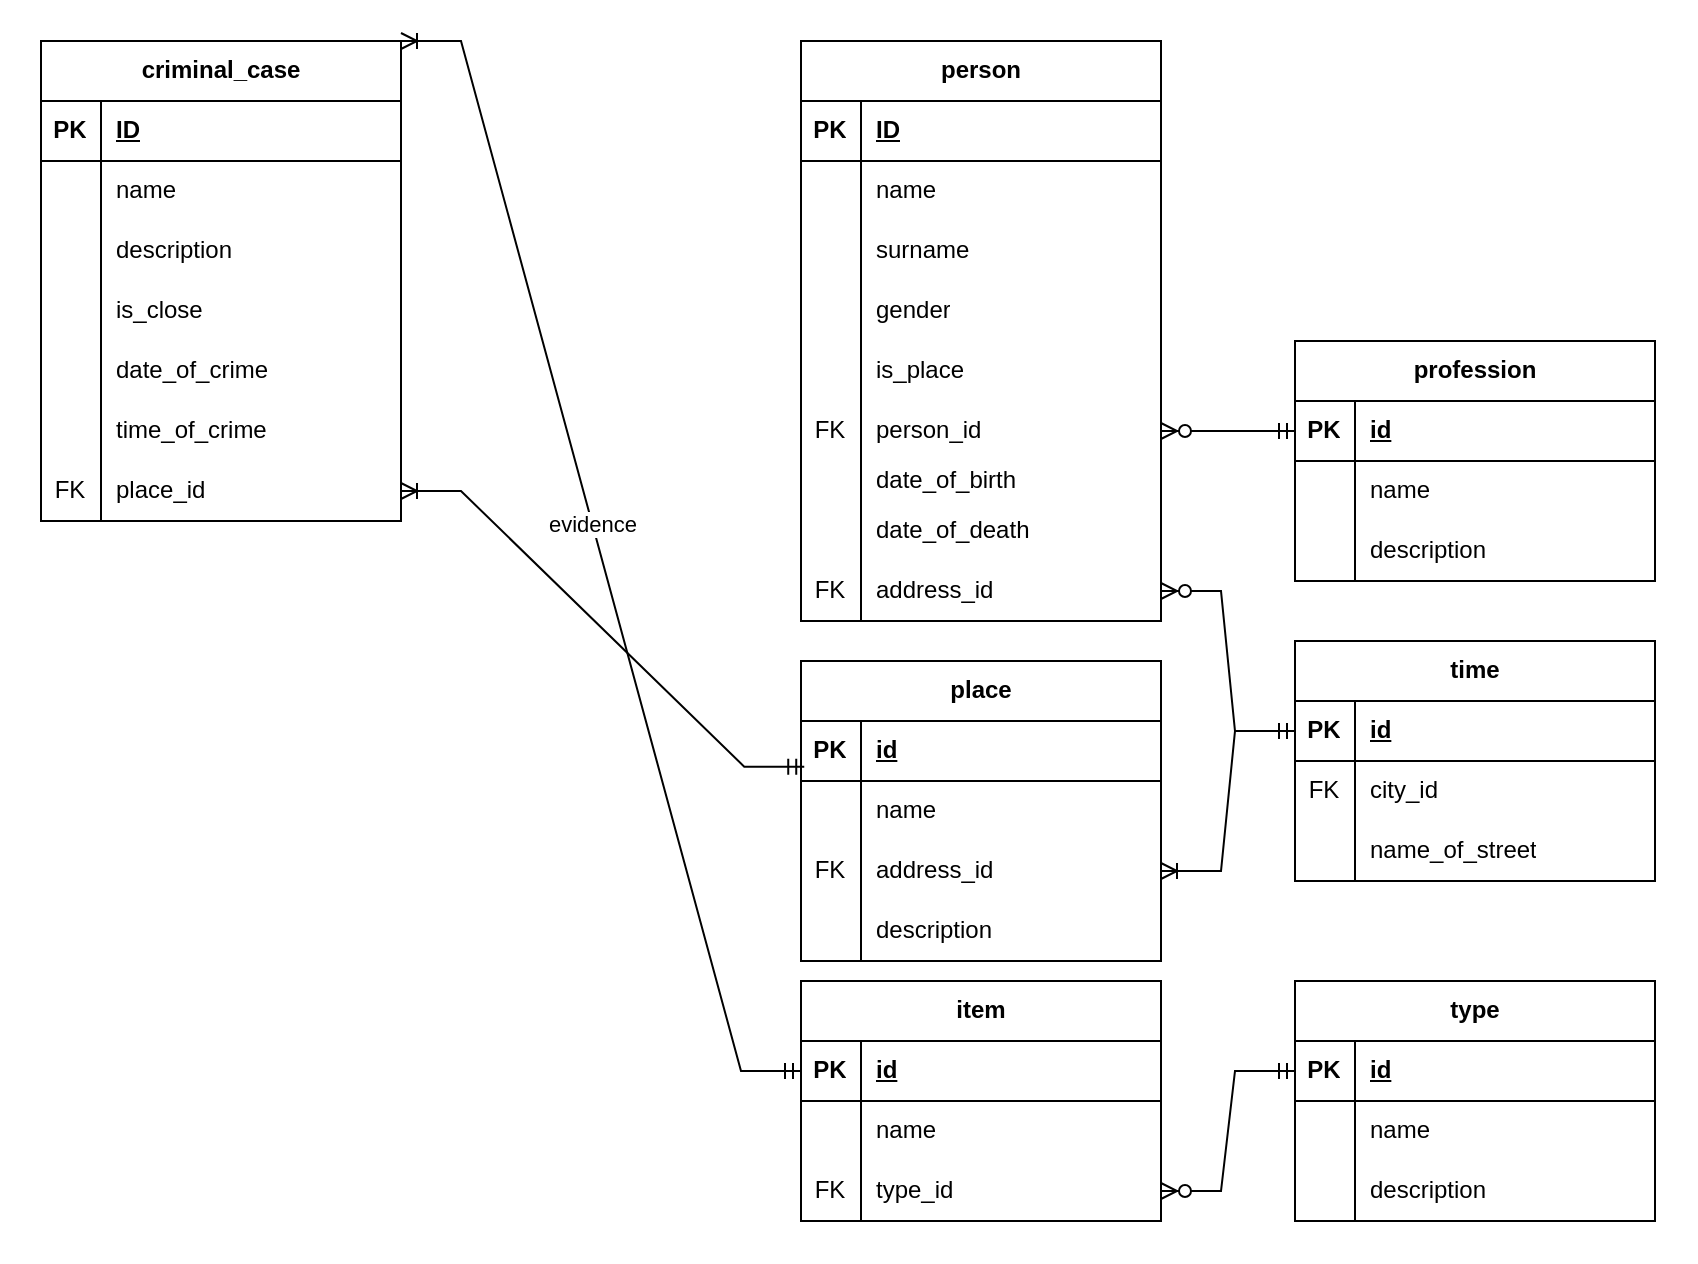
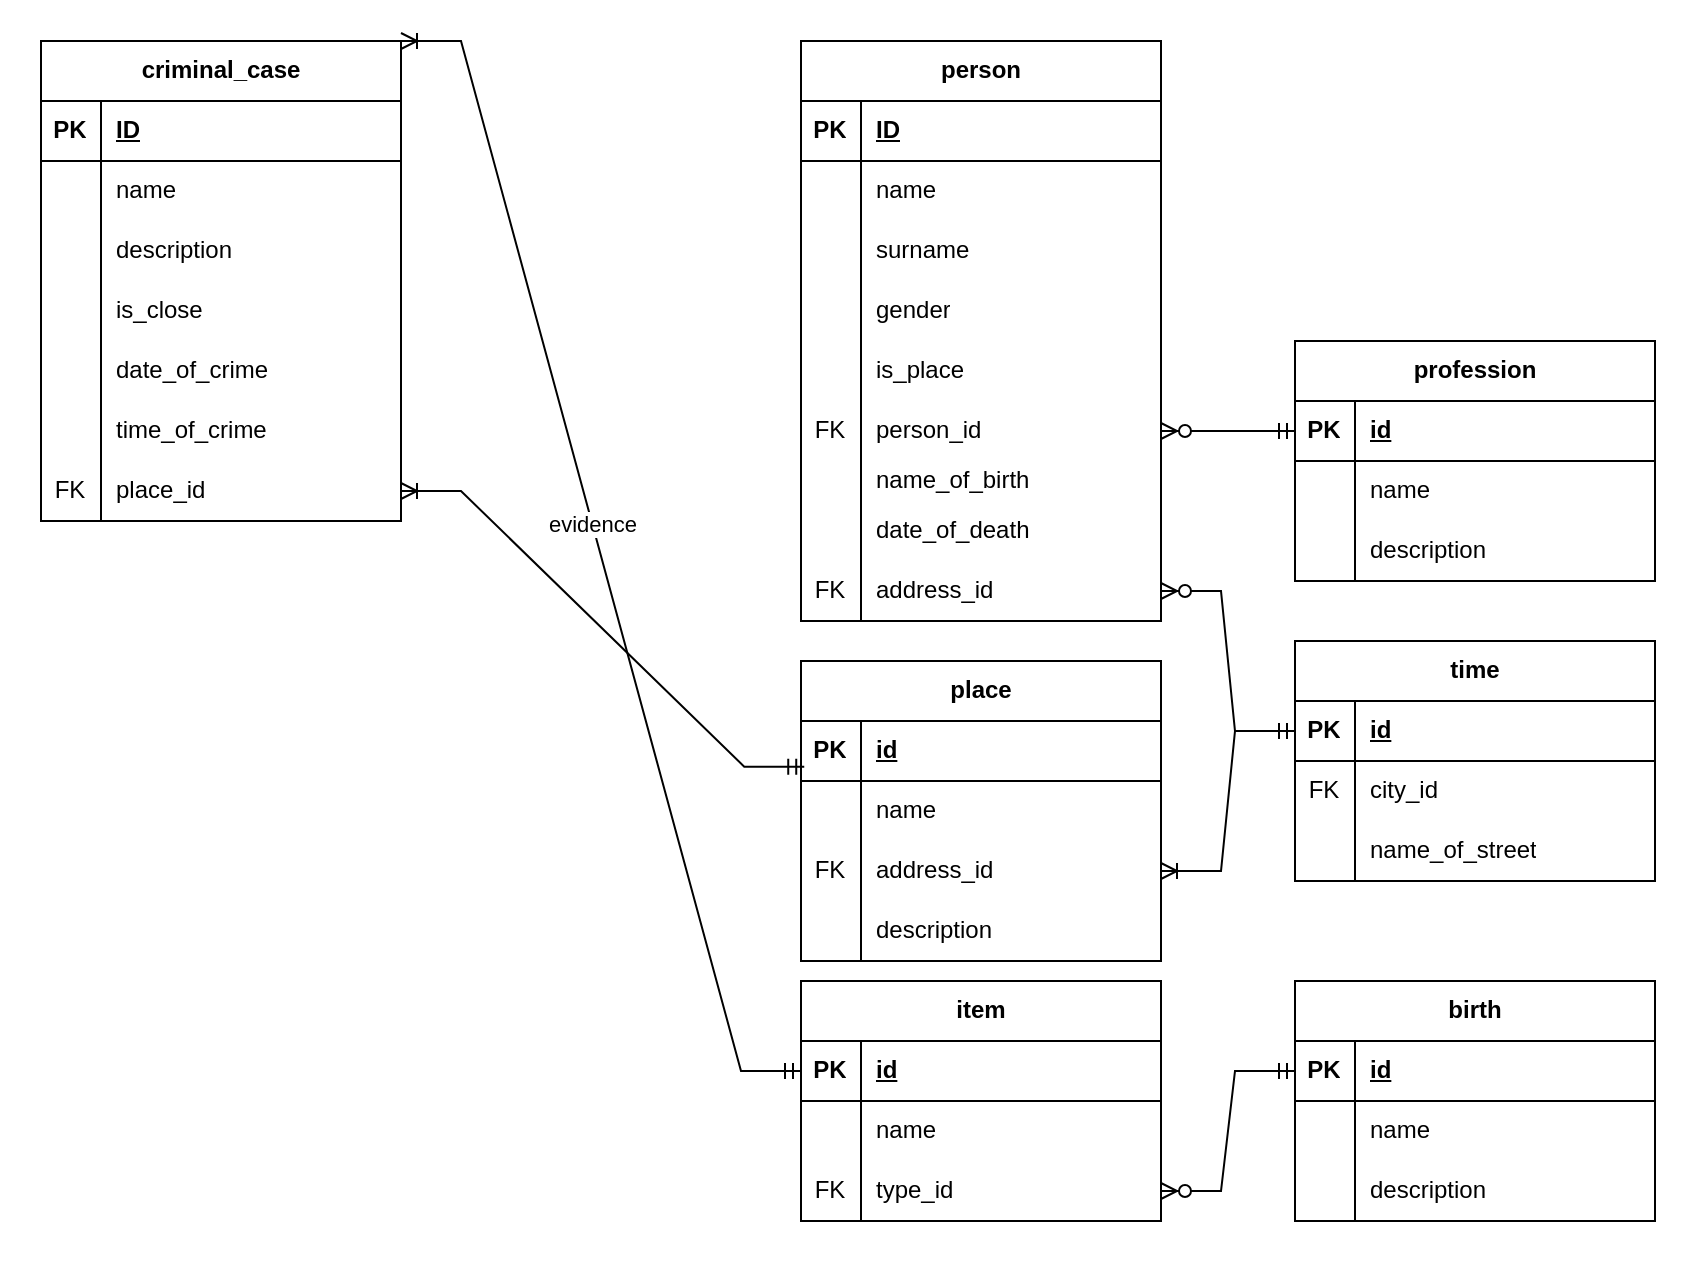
- <mxCell id="28" value="date_of_birth" style="shape=partialRectangle;connectable=0;fillColor=none;top=0;left=0;bottom=0;right=0;align=left;spacingLeft=6;overflow=hidden;whiteSpace=wrap;html=1;" parent="26" vertex="1"><mxGeometry x="30" width="150" height="20" as="geometry"><mxRectangle width="150" height="20" as="alternateBounds" /></mxGeometry></mxCell>
+ <mxCell id="28" value="name_of_birth" style="shape=partialRectangle;connectable=0;fillColor=none;top=0;left=0;bottom=0;right=0;align=left;spacingLeft=6;overflow=hidden;whiteSpace=wrap;html=1;" parent="26" vertex="1"><mxGeometry x="30" width="150" height="20" as="geometry"><mxRectangle width="150" height="20" as="alternateBounds" /></mxGeometry></mxCell>
- <mxCell id="55" value="type" style="shape=table;startSize=30;container=1;collapsible=1;childLayout=tableLayout;fixedRows=1;rowLines=0;fontStyle=1;align=center;resizeLast=1;html=1;" parent="1" vertex="1"><mxGeometry x="647" y="490" width="180" height="120" as="geometry" /></mxCell>
+ <mxCell id="55" value="birth" style="shape=table;startSize=30;container=1;collapsible=1;childLayout=tableLayout;fixedRows=1;rowLines=0;fontStyle=1;align=center;resizeLast=1;html=1;" parent="1" vertex="1"><mxGeometry x="647" y="490" width="180" height="120" as="geometry" /></mxCell>
